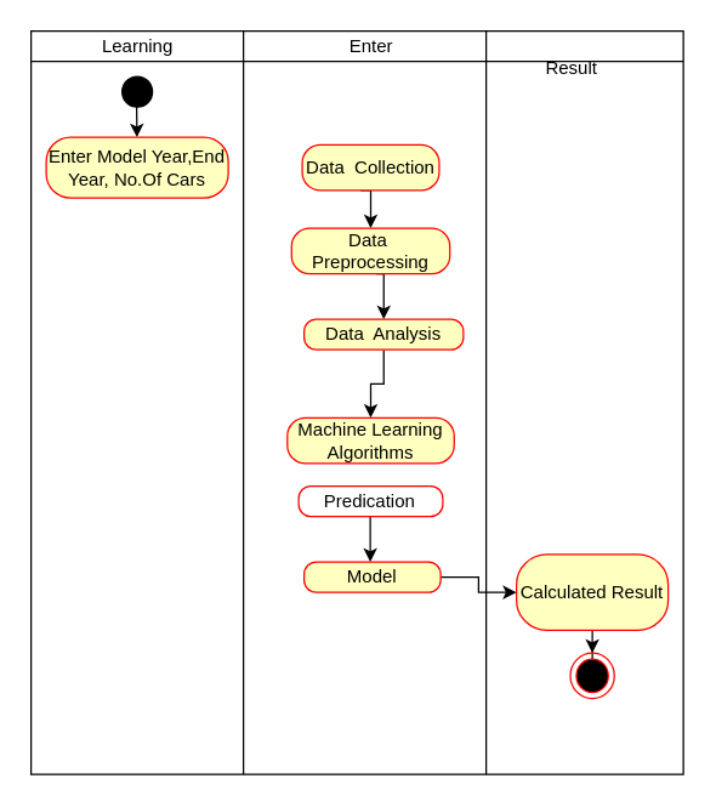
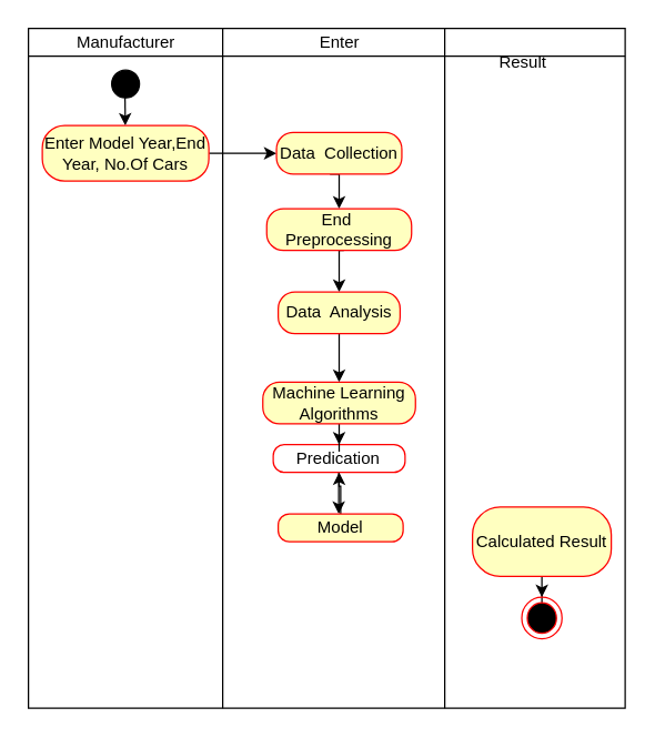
- <mxCell id="4" value="&lt;font style=&quot;font-size: 12px&quot;&gt;Learning&lt;/font&gt;" style="text;html=1;resizable=0;autosize=1;align=center;verticalAlign=middle;points=[];fillColor=none;strokeColor=none;rounded=0;shadow=0;fontSize=9;" parent="1" vertex="1"><mxGeometry x="45" y="20" width="90" height="20" as="geometry" /></mxCell>
+ <mxCell id="4" value="&lt;font style=&quot;font-size: 12px&quot;&gt;Manufacturer&lt;/font&gt;" style="text;html=1;resizable=0;autosize=1;align=center;verticalAlign=middle;points=[];fillColor=none;strokeColor=none;rounded=0;shadow=0;fontSize=9;" parent="1" vertex="1"><mxGeometry x="45" y="20" width="90" height="20" as="geometry" /></mxCell>
+ <mxCell id="13" style="edgeStyle=orthogonalEdgeStyle;rounded=0;orthogonalLoop=1;jettySize=auto;html=1;fontSize=12;" edge="1" parent="1" source="14" target="15"><mxGeometry relative="1" as="geometry" /></mxCell>
- <mxCell id="17" value="&lt;font style=&quot;font-size: 12px&quot;&gt;Data&amp;nbsp; Preprocessing&lt;/font&gt;" style="rounded=1;whiteSpace=wrap;html=1;arcSize=40;fontColor=#000000;fillColor=#ffffc0;strokeColor=#ff0000;shadow=0;fontSize=6;" parent="1" vertex="1"><mxGeometry x="191.72" y="150" width="104.37" height="30" as="geometry" /></mxCell>
+ <mxCell id="17" value="&lt;font style=&quot;font-size: 12px&quot;&gt;End&amp;nbsp; Preprocessing&lt;/font&gt;" style="rounded=1;whiteSpace=wrap;html=1;arcSize=40;fontColor=#000000;fillColor=#ffffc0;strokeColor=#ff0000;shadow=0;fontSize=6;" parent="1" vertex="1"><mxGeometry x="191.72" y="150" width="104.37" height="30" as="geometry" /></mxCell>
- <mxCell id="19" value="&lt;font style=&quot;font-size: 12px&quot;&gt;Data&amp;nbsp; Analysis&lt;/font&gt;" style="rounded=1;whiteSpace=wrap;html=1;arcSize=40;fontColor=#000000;fillColor=#ffffc0;strokeColor=#ff0000;shadow=0;fontSize=6;" parent="1" vertex="1"><mxGeometry x="200" y="210" width="105" height="20" as="geometry" /></mxCell>
+ <mxCell id="19" value="&lt;font style=&quot;font-size: 12px&quot;&gt;Data&amp;nbsp; Analysis&lt;/font&gt;" style="rounded=1;whiteSpace=wrap;html=1;arcSize=40;fontColor=#000000;fillColor=#ffffc0;strokeColor=#ff0000;shadow=0;fontSize=6;" parent="1" vertex="1"><mxGeometry x="200" y="210" width="87.82" height="30" as="geometry" /></mxCell>
+ <mxCell id="20" style="edgeStyle=orthogonalEdgeStyle;rounded=0;orthogonalLoop=1;jettySize=auto;html=1;fontSize=12;" edge="1" parent="1" source="21" target="16"><mxGeometry relative="1" as="geometry" /></mxCell>
- <mxCell id="25" style="edgeStyle=orthogonalEdgeStyle;rounded=0;orthogonalLoop=1;jettySize=auto;html=1;fontSize=12;" edge="1" parent="1" source="26" target="23"><mxGeometry relative="1" as="geometry" /></mxCell>
+ <mxCell id="25" style="edgeStyle=orthogonalEdgeStyle;rounded=0;orthogonalLoop=1;jettySize=auto;html=1;fontSize=12;" edge="1" parent="1" source="26" target="16"><mxGeometry relative="1" as="geometry" /></mxCell>
